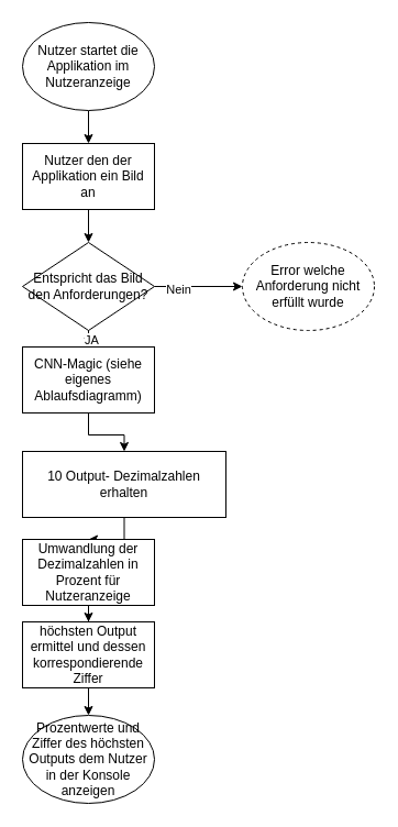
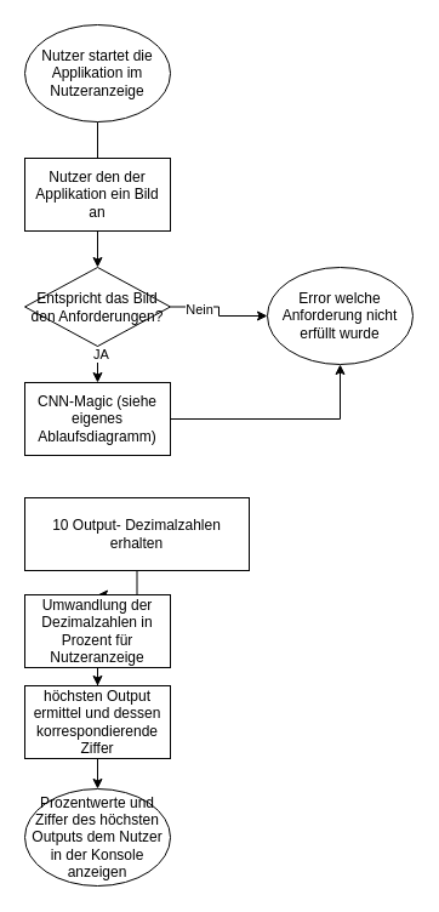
- <mxCell id="2" value="" style="edgeStyle=orthogonalEdgeStyle;rounded=0;orthogonalLoop=1;jettySize=auto;html=1;" edge="1" parent="1" source="3" target="5"><mxGeometry relative="1" as="geometry" /></mxCell>
+ <mxCell id="2" value="" style="edgeStyle=orthogonalEdgeStyle;rounded=0;orthogonalLoop=1;jettySize=auto;html=1;endArrow=none;" edge="1" parent="1" source="3" target="5"><mxGeometry relative="1" as="geometry" /></mxCell>
- <mxCell id="10" value="Entspricht das Bild den Anforderungen?" style="rhombus;whiteSpace=wrap;html=1;" vertex="1" parent="1"><mxGeometry x="20" y="220" width="120" height="80" as="geometry" /></mxCell>
+ <mxCell id="10" value="Entspricht das Bild den Anforderungen?" style="rhombus;whiteSpace=wrap;html=1;" vertex="1" parent="1"><mxGeometry x="20" y="220" width="120" height="65" as="geometry" /></mxCell>
- <mxCell id="11" value="Error welche Anforderung nicht erfüllt wurde" style="ellipse;whiteSpace=wrap;html=1;dashed=1;" vertex="1" parent="1"><mxGeometry x="220" y="220" width="120" height="80" as="geometry" /></mxCell>
+ <mxCell id="11" value="Error welche Anforderung nicht erfüllt wurde" style="ellipse;whiteSpace=wrap;html=1;" vertex="1" parent="1"><mxGeometry x="220" y="220" width="120" height="80" as="geometry" /></mxCell>
- <mxCell id="12" value="" style="edgeStyle=orthogonalEdgeStyle;rounded=0;orthogonalLoop=1;jettySize=auto;html=1;" edge="1" parent="1" source="13" target="15"><mxGeometry relative="1" as="geometry" /></mxCell>
+ <mxCell id="12" value="" style="edgeStyle=orthogonalEdgeStyle;rounded=0;orthogonalLoop=1;jettySize=auto;html=1;" edge="1" parent="1" source="13" target="11"><mxGeometry relative="1" as="geometry" /></mxCell>
